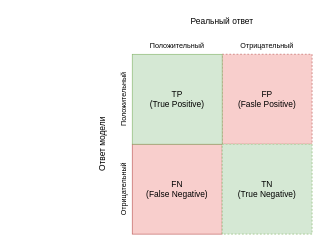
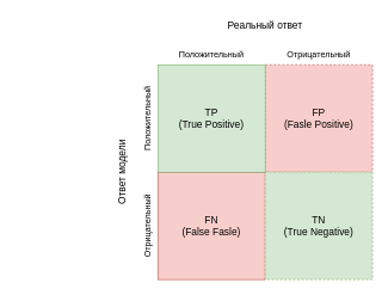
- <mxCell id="3" value="&lt;font style=&quot;font-size: 14px;&quot;&gt;FN&lt;br&gt;(False Negative)&lt;/font&gt;" style="rounded=0;whiteSpace=wrap;html=1;fillColor=#f8cecc;strokeColor=#b85450;" vertex="1" parent="1"><mxGeometry x="220" y="240" width="150" height="150" as="geometry" /></mxCell>
+ <mxCell id="3" value="&lt;font style=&quot;font-size: 14px;&quot;&gt;FN&lt;br&gt;(False Fasle)&lt;/font&gt;" style="rounded=0;whiteSpace=wrap;html=1;fillColor=#f8cecc;strokeColor=#b85450;" vertex="1" parent="1"><mxGeometry x="220" y="240" width="150" height="150" as="geometry" /></mxCell>
